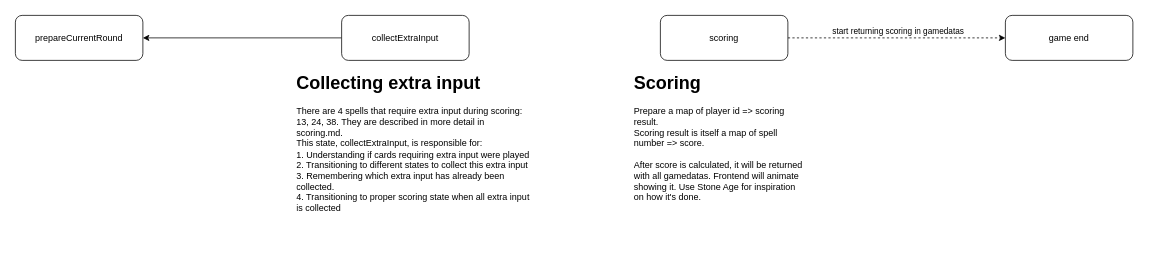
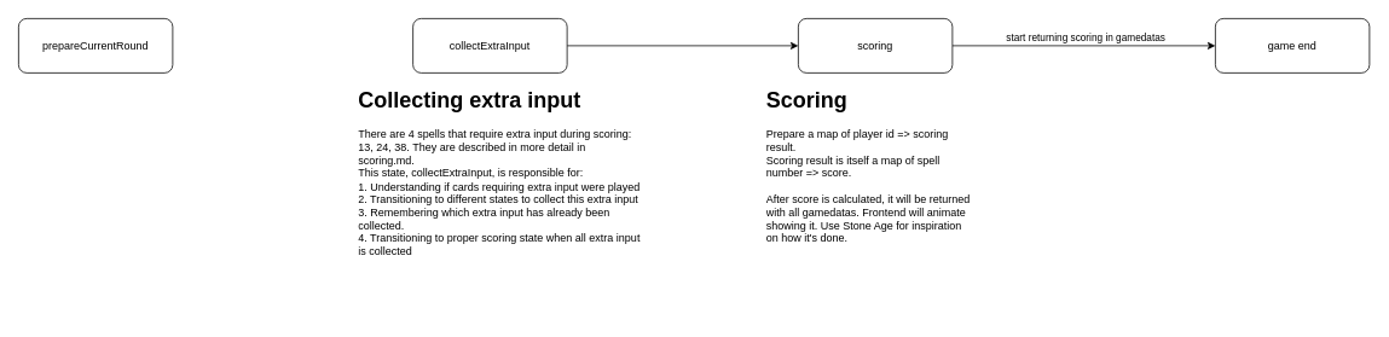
- <mxCell id="3" style="edgeStyle=none;html=1;" edge="1" parent="1" source="4" target="2"><mxGeometry relative="1" as="geometry" /></mxCell>
+ <mxCell id="3" style="edgeStyle=none;html=1;" edge="1" parent="1" source="4" target="9"><mxGeometry relative="1" as="geometry" /></mxCell>
- <mxCell id="7" style="edgeStyle=none;html=1;dashed=1;" edge="1" parent="1" source="9" target="5"><mxGeometry relative="1" as="geometry" /></mxCell>
+ <mxCell id="7" style="edgeStyle=none;html=1;" edge="1" parent="1" source="9" target="5"><mxGeometry relative="1" as="geometry" /></mxCell>
